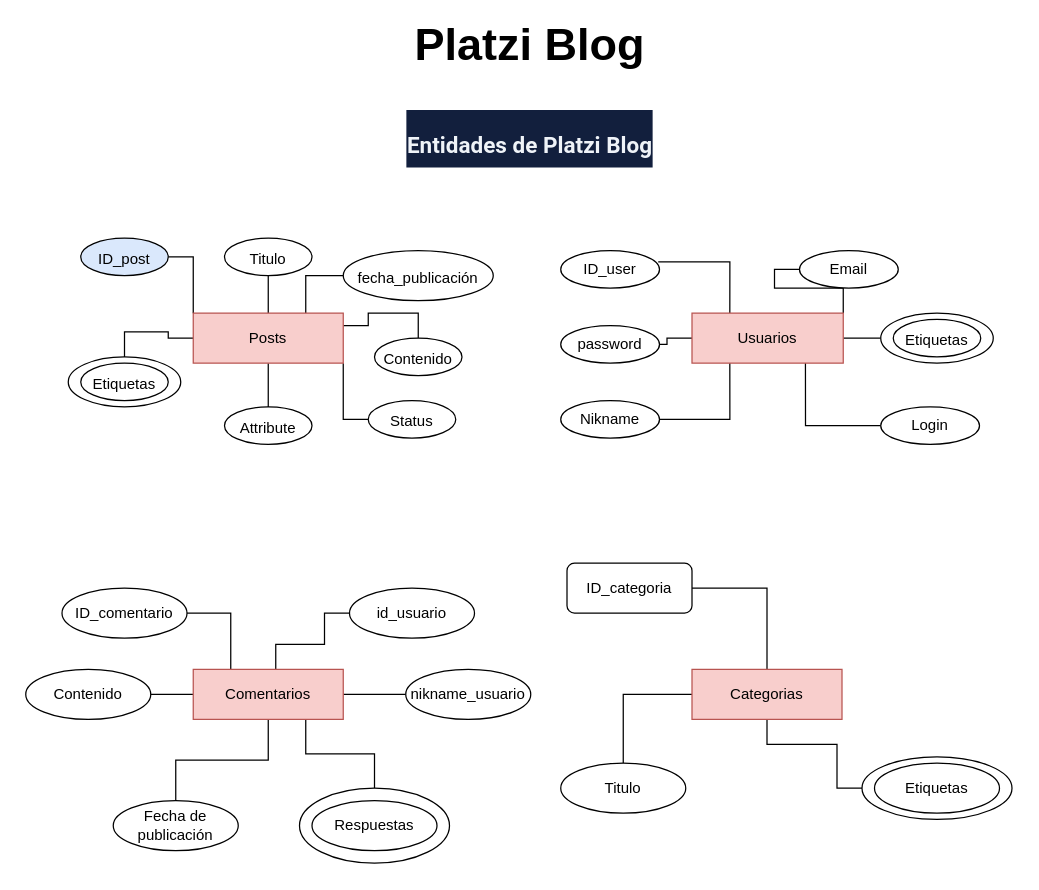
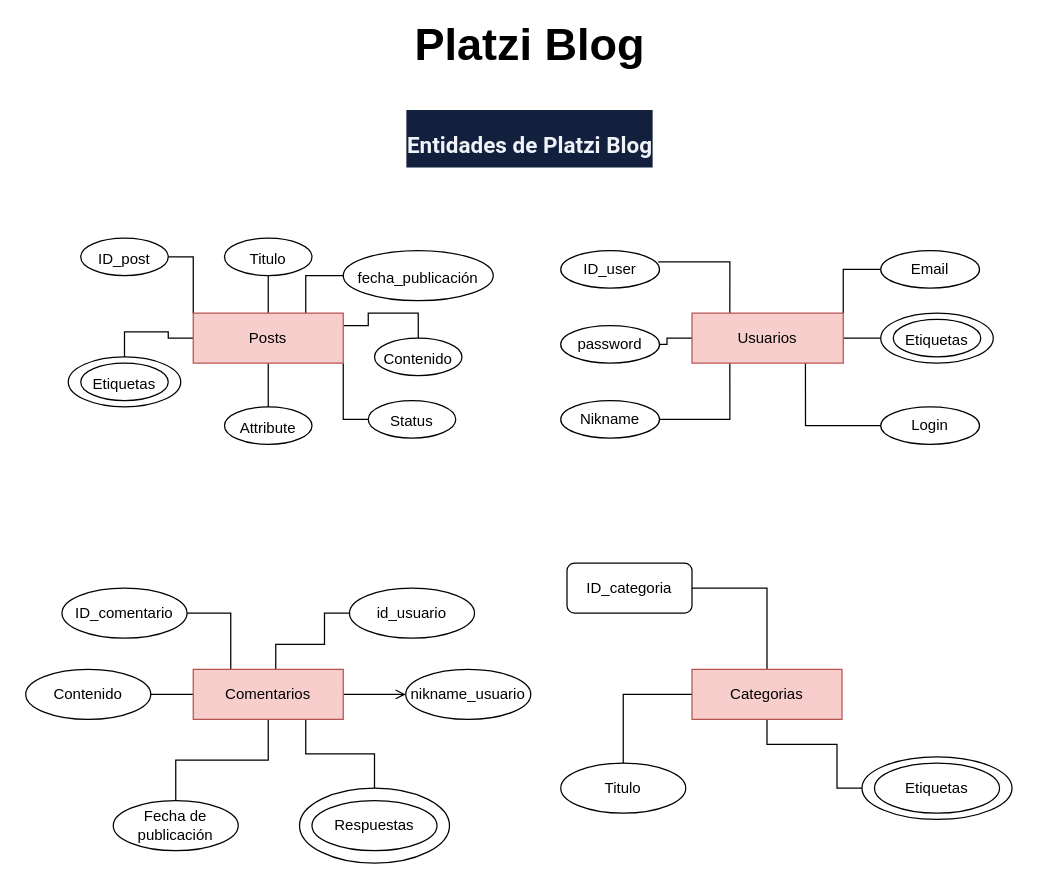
- <mxCell id="27" value="&lt;font style=&quot;font-size: 12px&quot;&gt;ID_post&lt;/font&gt;" style="ellipse;whiteSpace=wrap;html=1;align=center;fontSize=18;fillColor=#dae8fc;" vertex="1" parent="1"><mxGeometry x="64" y="190" width="70" height="30" as="geometry" /></mxCell>
+ <mxCell id="27" value="&lt;font style=&quot;font-size: 12px&quot;&gt;ID_post&lt;/font&gt;" style="ellipse;whiteSpace=wrap;html=1;align=center;fontSize=18;" vertex="1" parent="1"><mxGeometry x="64" y="190" width="70" height="30" as="geometry" /></mxCell>
- <mxCell id="36" value="Email" style="ellipse;whiteSpace=wrap;html=1;align=center;fontSize=12;gradientColor=none;" vertex="1" parent="1"><mxGeometry x="639" y="200" width="79" height="30" as="geometry" /></mxCell>
+ <mxCell id="36" value="Email" style="ellipse;whiteSpace=wrap;html=1;align=center;fontSize=12;gradientColor=none;" vertex="1" parent="1"><mxGeometry x="704" y="200" width="79" height="30" as="geometry" /></mxCell>
- <mxCell id="18" style="edgeStyle=orthogonalEdgeStyle;rounded=0;orthogonalLoop=1;jettySize=auto;html=1;exitX=1;exitY=0.5;exitDx=0;exitDy=0;entryX=0;entryY=0.5;entryDx=0;entryDy=0;fontSize=12;endArrow=none;endFill=0;" edge="1" parent="1" source="23" target="46"><mxGeometry relative="1" as="geometry" /></mxCell>
+ <mxCell id="18" style="edgeStyle=orthogonalEdgeStyle;rounded=0;orthogonalLoop=1;jettySize=auto;html=1;exitX=1;exitY=0.5;exitDx=0;exitDy=0;entryX=0;entryY=0.5;entryDx=0;entryDy=0;fontSize=12;endArrow=open;endFill=0;" edge="1" parent="1" source="23" target="46"><mxGeometry relative="1" as="geometry" /></mxCell>
